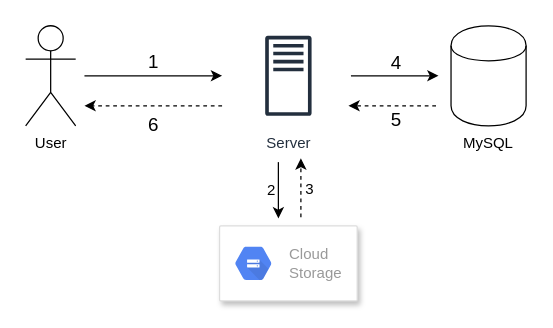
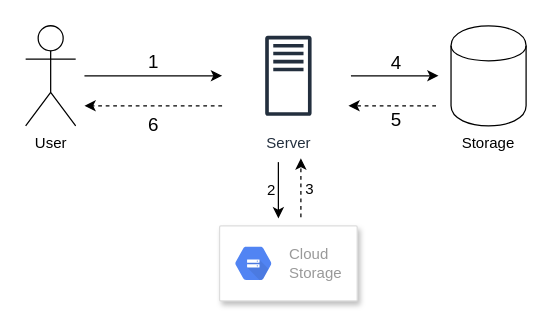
- <mxCell id="6" value="MySQL" style="shape=cylinder;whiteSpace=wrap;html=1;boundedLbl=1;backgroundOutline=1;verticalAlign=top;labelPosition=center;verticalLabelPosition=bottom;align=center;" parent="1" vertex="1"><mxGeometry x="360" y="20" width="60" height="80" as="geometry" /></mxCell>
+ <mxCell id="6" value="Storage" style="shape=cylinder;whiteSpace=wrap;html=1;boundedLbl=1;backgroundOutline=1;verticalAlign=top;labelPosition=center;verticalLabelPosition=bottom;align=center;" parent="1" vertex="1"><mxGeometry x="360" y="20" width="60" height="80" as="geometry" /></mxCell>
